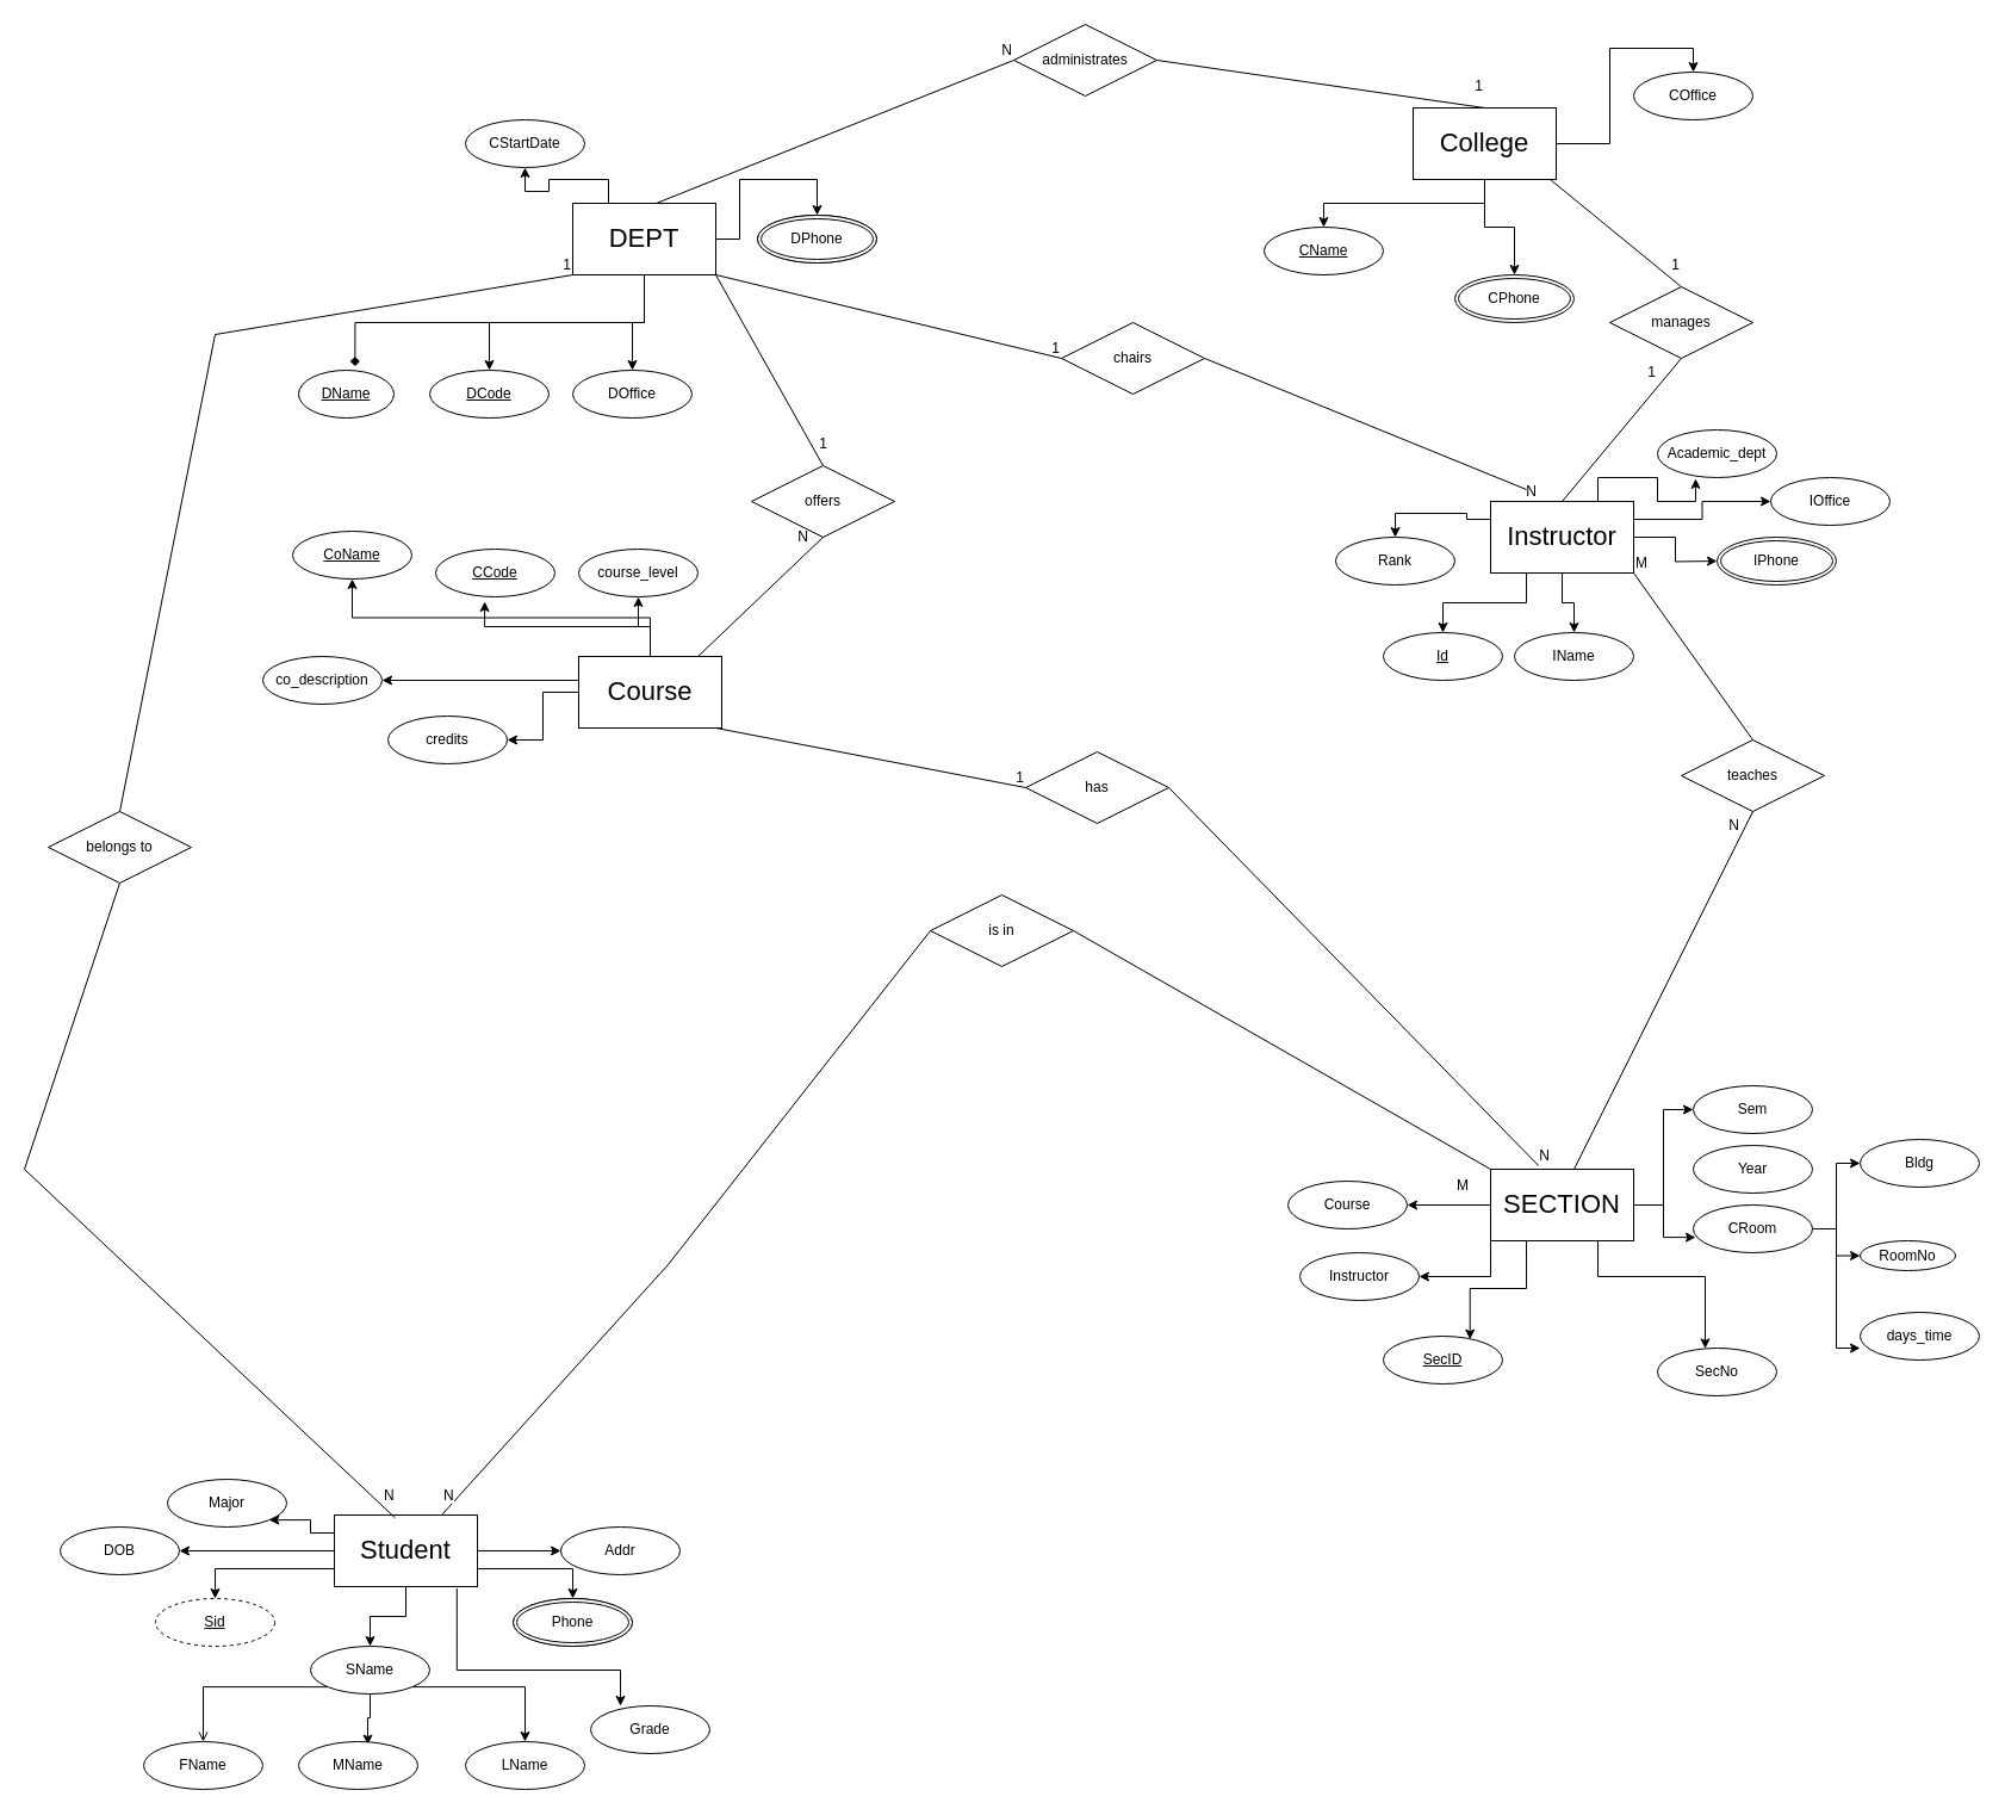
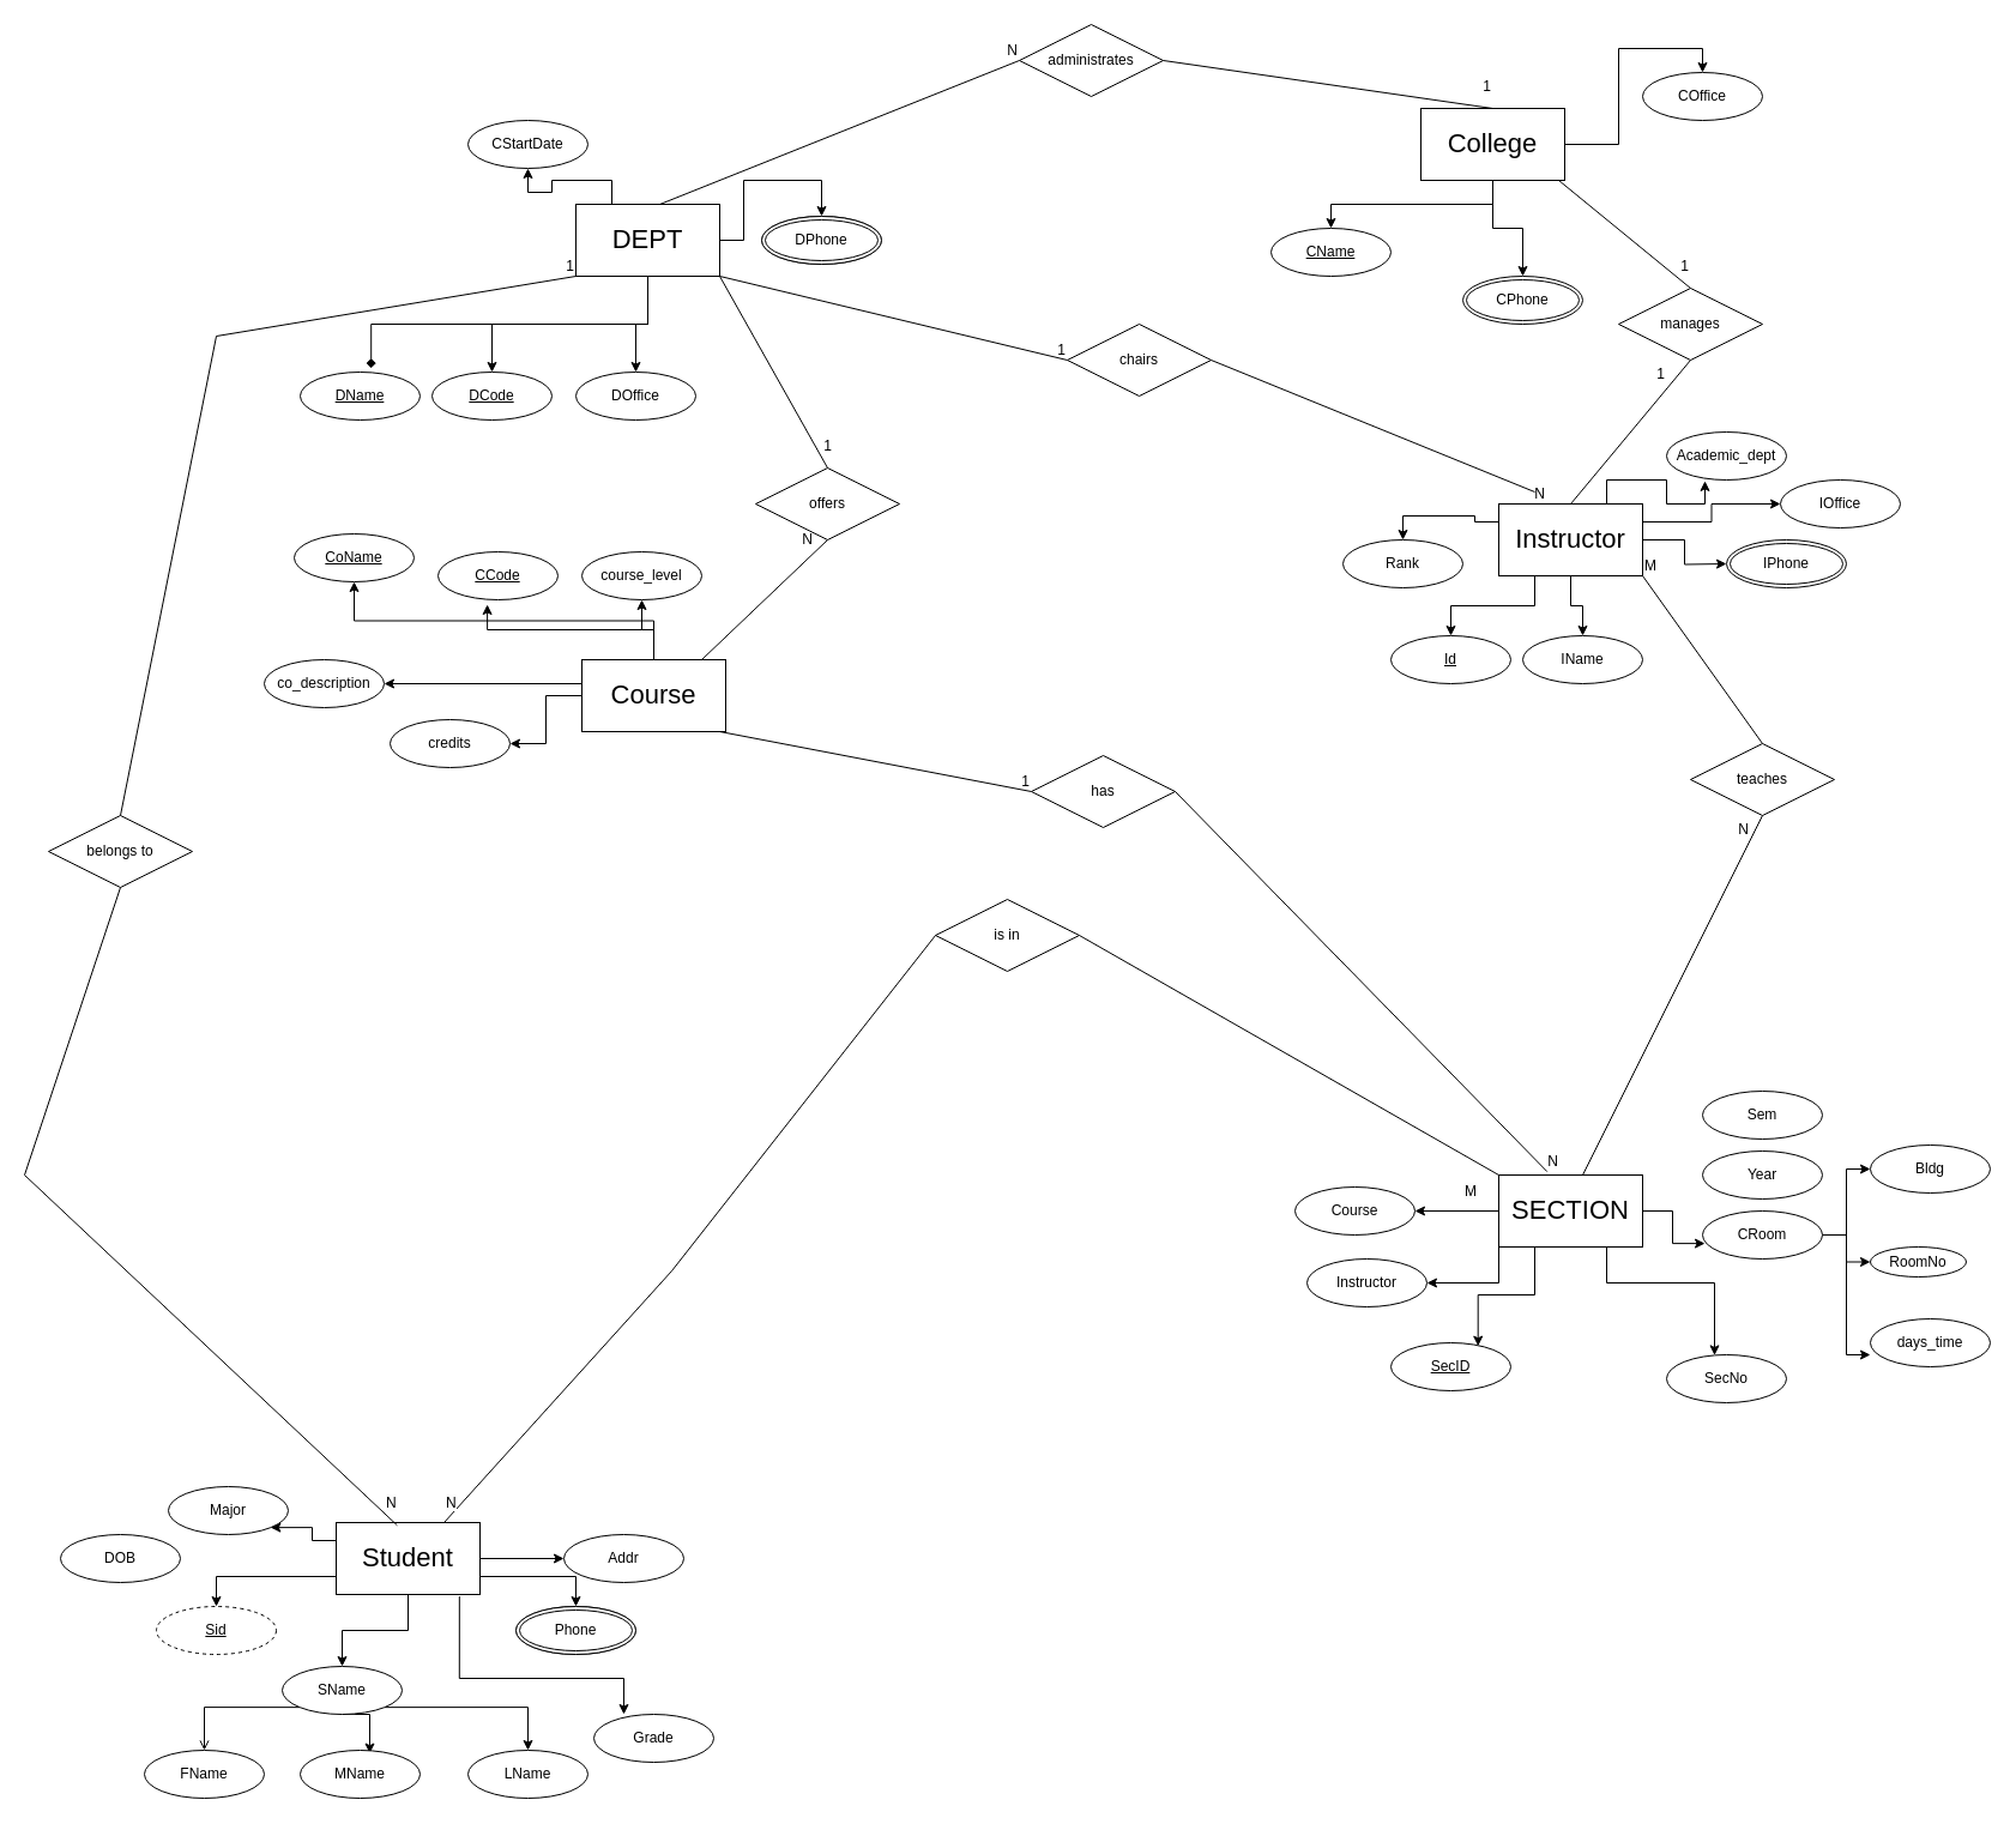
- <mxCell id="14" value="DName" style="ellipse;whiteSpace=wrap;html=1;align=center;fontStyle=4;" parent="1" vertex="1"><mxGeometry x="250" y="310" width="80" height="40" as="geometry" /></mxCell>
+ <mxCell id="14" value="DName" style="ellipse;whiteSpace=wrap;html=1;align=center;fontStyle=4;" parent="1" vertex="1"><mxGeometry x="250" y="310" width="100" height="40" as="geometry" /></mxCell>
- <mxCell id="66" style="edgeStyle=orthogonalEdgeStyle;rounded=0;orthogonalLoop=1;jettySize=auto;html=1;exitX=1;exitY=0.5;exitDx=0;exitDy=0;entryX=0;entryY=0.5;entryDx=0;entryDy=0;" parent="1" source="68" target="80" edge="1"><mxGeometry relative="1" as="geometry" /></mxCell>
- <mxCell id="48" style="edgeStyle=orthogonalEdgeStyle;rounded=0;orthogonalLoop=1;jettySize=auto;html=1;exitX=0;exitY=0.5;exitDx=0;exitDy=0;entryX=1;entryY=0.5;entryDx=0;entryDy=0;" parent="1" source="49" target="61" edge="1"><mxGeometry relative="1" as="geometry" /></mxCell>
- <mxCell id="53" value="SName" style="ellipse;whiteSpace=wrap;html=1;align=center;" parent="1" vertex="1"><mxGeometry x="260" y="1380" width="100" height="40" as="geometry" /></mxCell>
+ <mxCell id="53" value="SName" style="ellipse;whiteSpace=wrap;html=1;align=center;" parent="1" vertex="1"><mxGeometry x="235" y="1390" width="100" height="40" as="geometry" /></mxCell>
